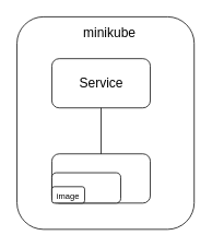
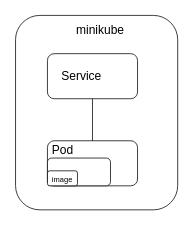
- <mxCell id="7" value="Service" style="text;html=1;align=center;verticalAlign=middle;whiteSpace=wrap;rounded=0;fontSize=16;" vertex="1" parent="1"><mxGeometry x="92.5" y="86" width="60" height="30" as="geometry" /></mxCell>
+ <mxCell id="7" value="Service" style="text;html=1;align=center;verticalAlign=middle;whiteSpace=wrap;rounded=0;fontSize=16;" vertex="1" parent="1"><mxGeometry x="77.5" y="86" width="60" height="30" as="geometry" /></mxCell>
+ <mxCell id="8" value="Pod" style="text;html=1;align=center;verticalAlign=middle;whiteSpace=wrap;rounded=0;fontSize=16;" vertex="1" parent="1"><mxGeometry x="68.5" y="190" width="28" height="17" as="geometry" /></mxCell>
